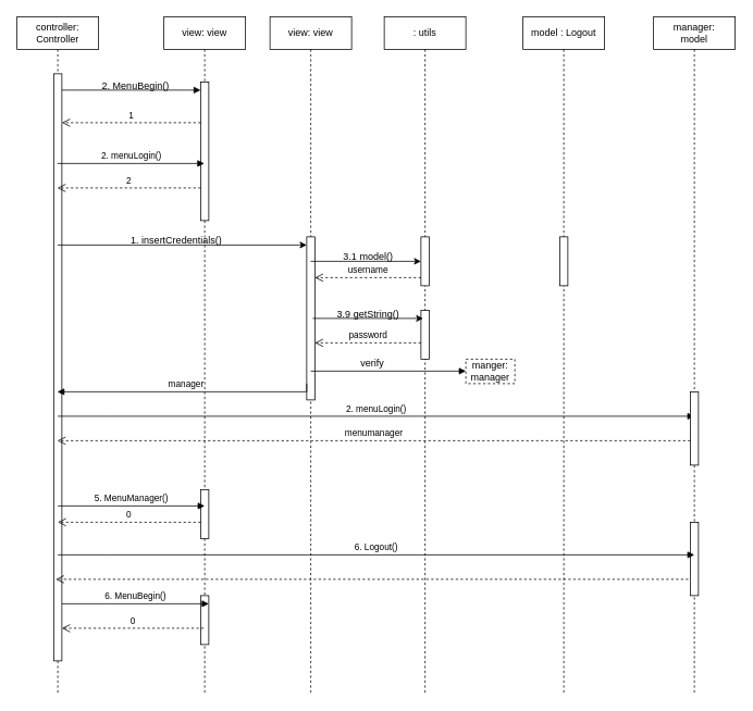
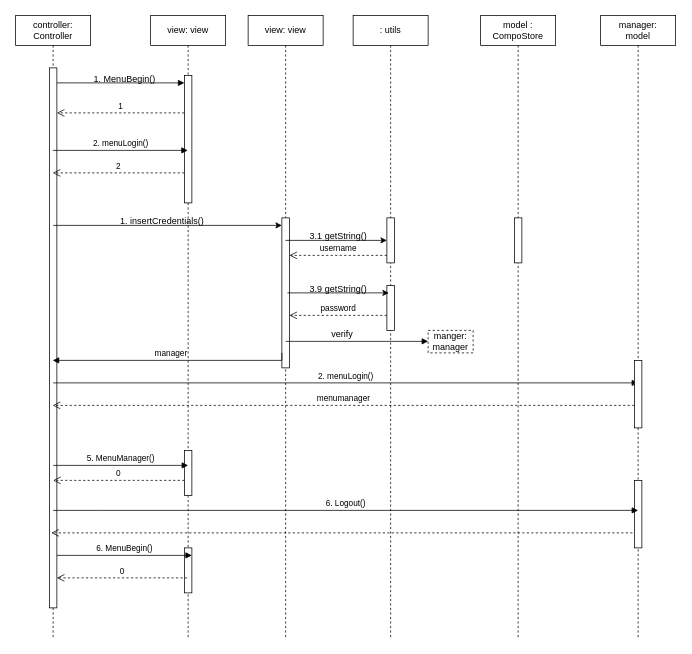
- <mxCell id="30" value="model : Logout" style="shape=umlLifeline;perimeter=lifelinePerimeter;whiteSpace=wrap;html=1;container=0;dropTarget=0;collapsible=0;recursiveResize=0;outlineConnect=0;portConstraint=eastwest;newEdgeStyle={&quot;edgeStyle&quot;:&quot;elbowEdgeStyle&quot;,&quot;elbow&quot;:&quot;vertical&quot;,&quot;curved&quot;:0,&quot;rounded&quot;:0};" vertex="1" parent="1"><mxGeometry x="640" y="20" width="100" height="830" as="geometry" /></mxCell>
+ <mxCell id="30" value="model : CompoStore" style="shape=umlLifeline;perimeter=lifelinePerimeter;whiteSpace=wrap;html=1;container=0;dropTarget=0;collapsible=0;recursiveResize=0;outlineConnect=0;portConstraint=eastwest;newEdgeStyle={&quot;edgeStyle&quot;:&quot;elbowEdgeStyle&quot;,&quot;elbow&quot;:&quot;vertical&quot;,&quot;curved&quot;:0,&quot;rounded&quot;:0};" vertex="1" parent="1"><mxGeometry x="640" y="20" width="100" height="830" as="geometry" /></mxCell>
- <mxCell id="10" value="2. MenuBegin()" style="text;html=1;align=center;verticalAlign=middle;resizable=0;points=[];autosize=1;strokeColor=none;fillColor=none;" vertex="1" parent="1"><mxGeometry x="110" y="90" width="110" height="30" as="geometry" /></mxCell>
+ <mxCell id="10" value="1. MenuBegin()" style="text;html=1;align=center;verticalAlign=middle;resizable=0;points=[];autosize=1;strokeColor=none;fillColor=none;" vertex="1" parent="1"><mxGeometry x="110" y="90" width="110" height="30" as="geometry" /></mxCell>
- <mxCell id="22" value="3.1 model()" style="text;html=1;align=center;verticalAlign=middle;resizable=0;points=[];autosize=1;strokeColor=none;fillColor=none;" vertex="1" parent="1"><mxGeometry x="400" y="300" width="100" height="30" as="geometry" /></mxCell>
+ <mxCell id="22" value="3.1 getString()" style="text;html=1;align=center;verticalAlign=middle;resizable=0;points=[];autosize=1;strokeColor=none;fillColor=none;" vertex="1" parent="1"><mxGeometry x="400" y="300" width="100" height="30" as="geometry" /></mxCell>
